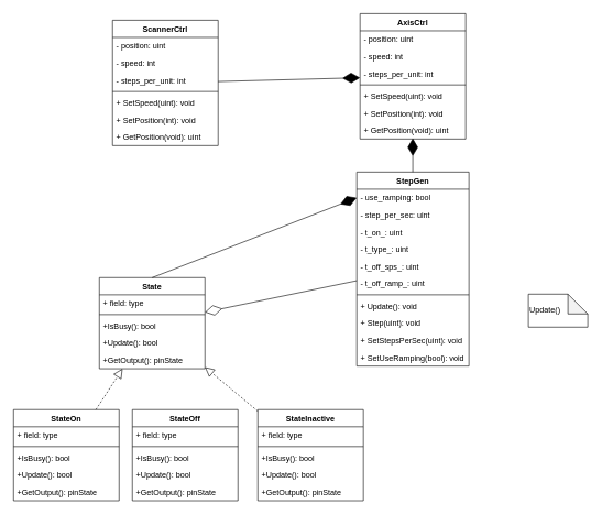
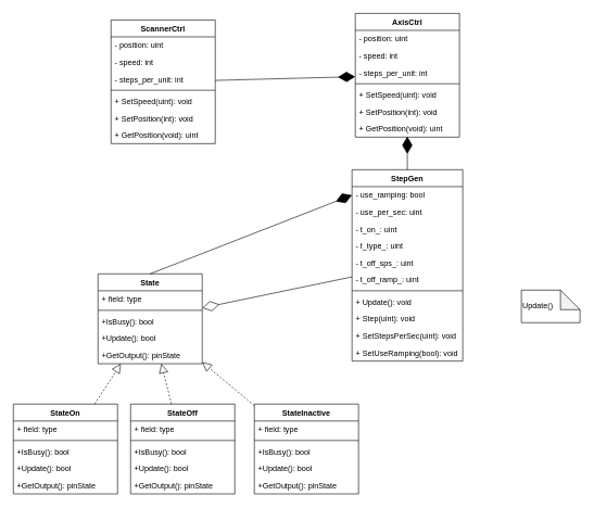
- <mxCell id="12" value="- step_per_sec: uint" style="text;strokeColor=none;fillColor=none;align=left;verticalAlign=top;spacingLeft=4;spacingRight=4;overflow=hidden;rotatable=0;points=[[0,0.5],[1,0.5]];portConstraint=eastwest;" parent="10" vertex="1"><mxGeometry y="52" width="170" height="26" as="geometry" /></mxCell>
+ <mxCell id="12" value="- use_per_sec: uint" style="text;strokeColor=none;fillColor=none;align=left;verticalAlign=top;spacingLeft=4;spacingRight=4;overflow=hidden;rotatable=0;points=[[0,0.5],[1,0.5]];portConstraint=eastwest;" parent="10" vertex="1"><mxGeometry y="52" width="170" height="26" as="geometry" /></mxCell>
+ <mxCell id="50" value="" style="endArrow=block;dashed=1;endFill=0;endSize=12;html=1;rounded=0;" parent="1" source="37" target="23" edge="1"><mxGeometry width="160" relative="1" as="geometry"><mxPoint x="110" y="630" as="sourcePoint" /><mxPoint x="260" y="570" as="targetPoint" /></mxGeometry></mxCell>
